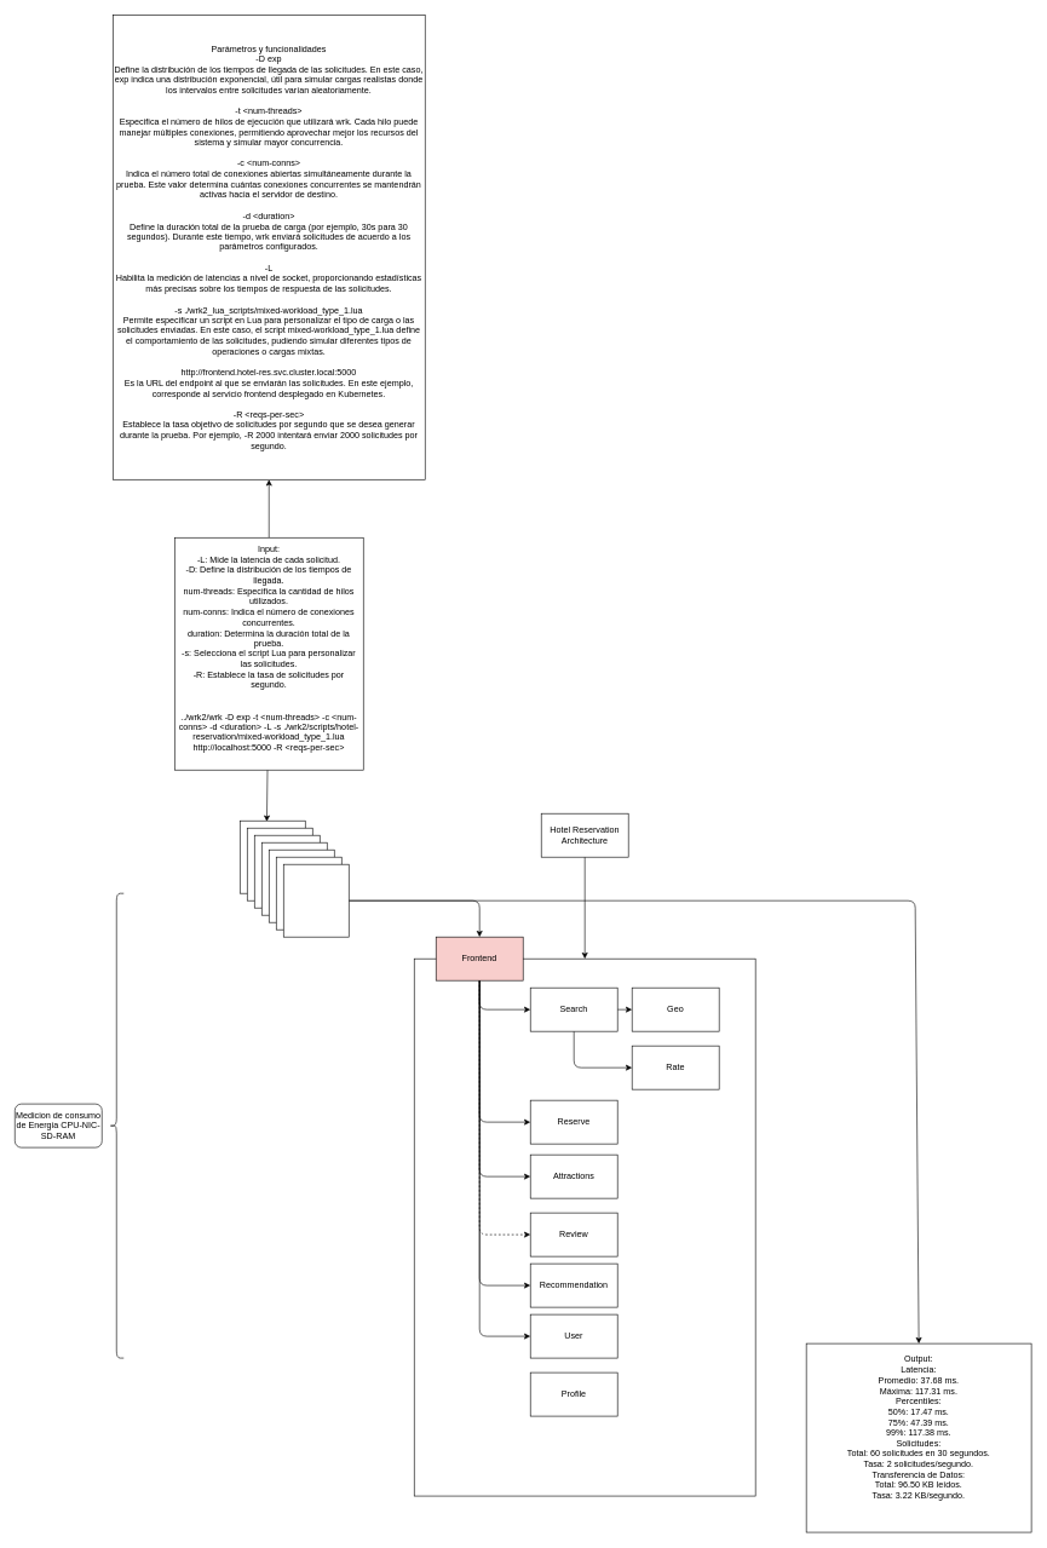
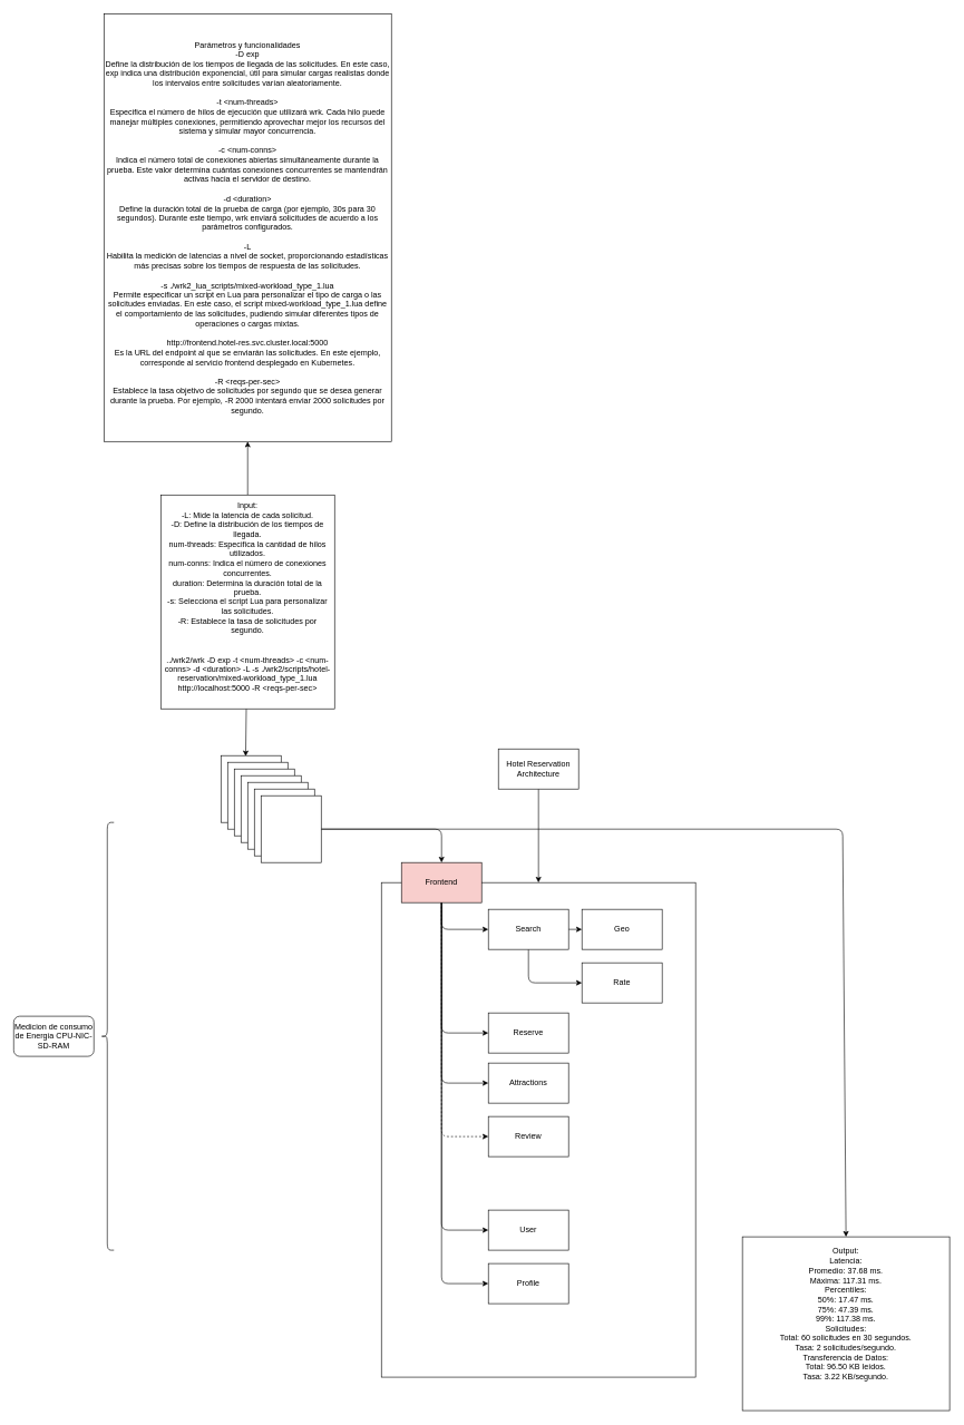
- <mxCell id="11" style="edgeStyle=none;html=1;entryX=0;entryY=0.5;entryDx=0;entryDy=0;" parent="1" source="14" target="20" edge="1"><mxGeometry relative="1" as="geometry"><Array as="points"><mxPoint x="660" y="1770" /></Array></mxGeometry></mxCell>
- <mxCell id="20" value="Recommendation" style="whiteSpace=wrap;html=1;rounded=0;" parent="1" vertex="1"><mxGeometry x="730" y="1740" width="120" height="60" as="geometry" /></mxCell>
+ <mxCell id="13" style="edgeStyle=none;html=1;entryX=0;entryY=0.5;entryDx=0;entryDy=0;" parent="1" source="14" target="16" edge="1"><mxGeometry relative="1" as="geometry"><Array as="points"><mxPoint x="660" y="1920" /></Array></mxGeometry></mxCell>
